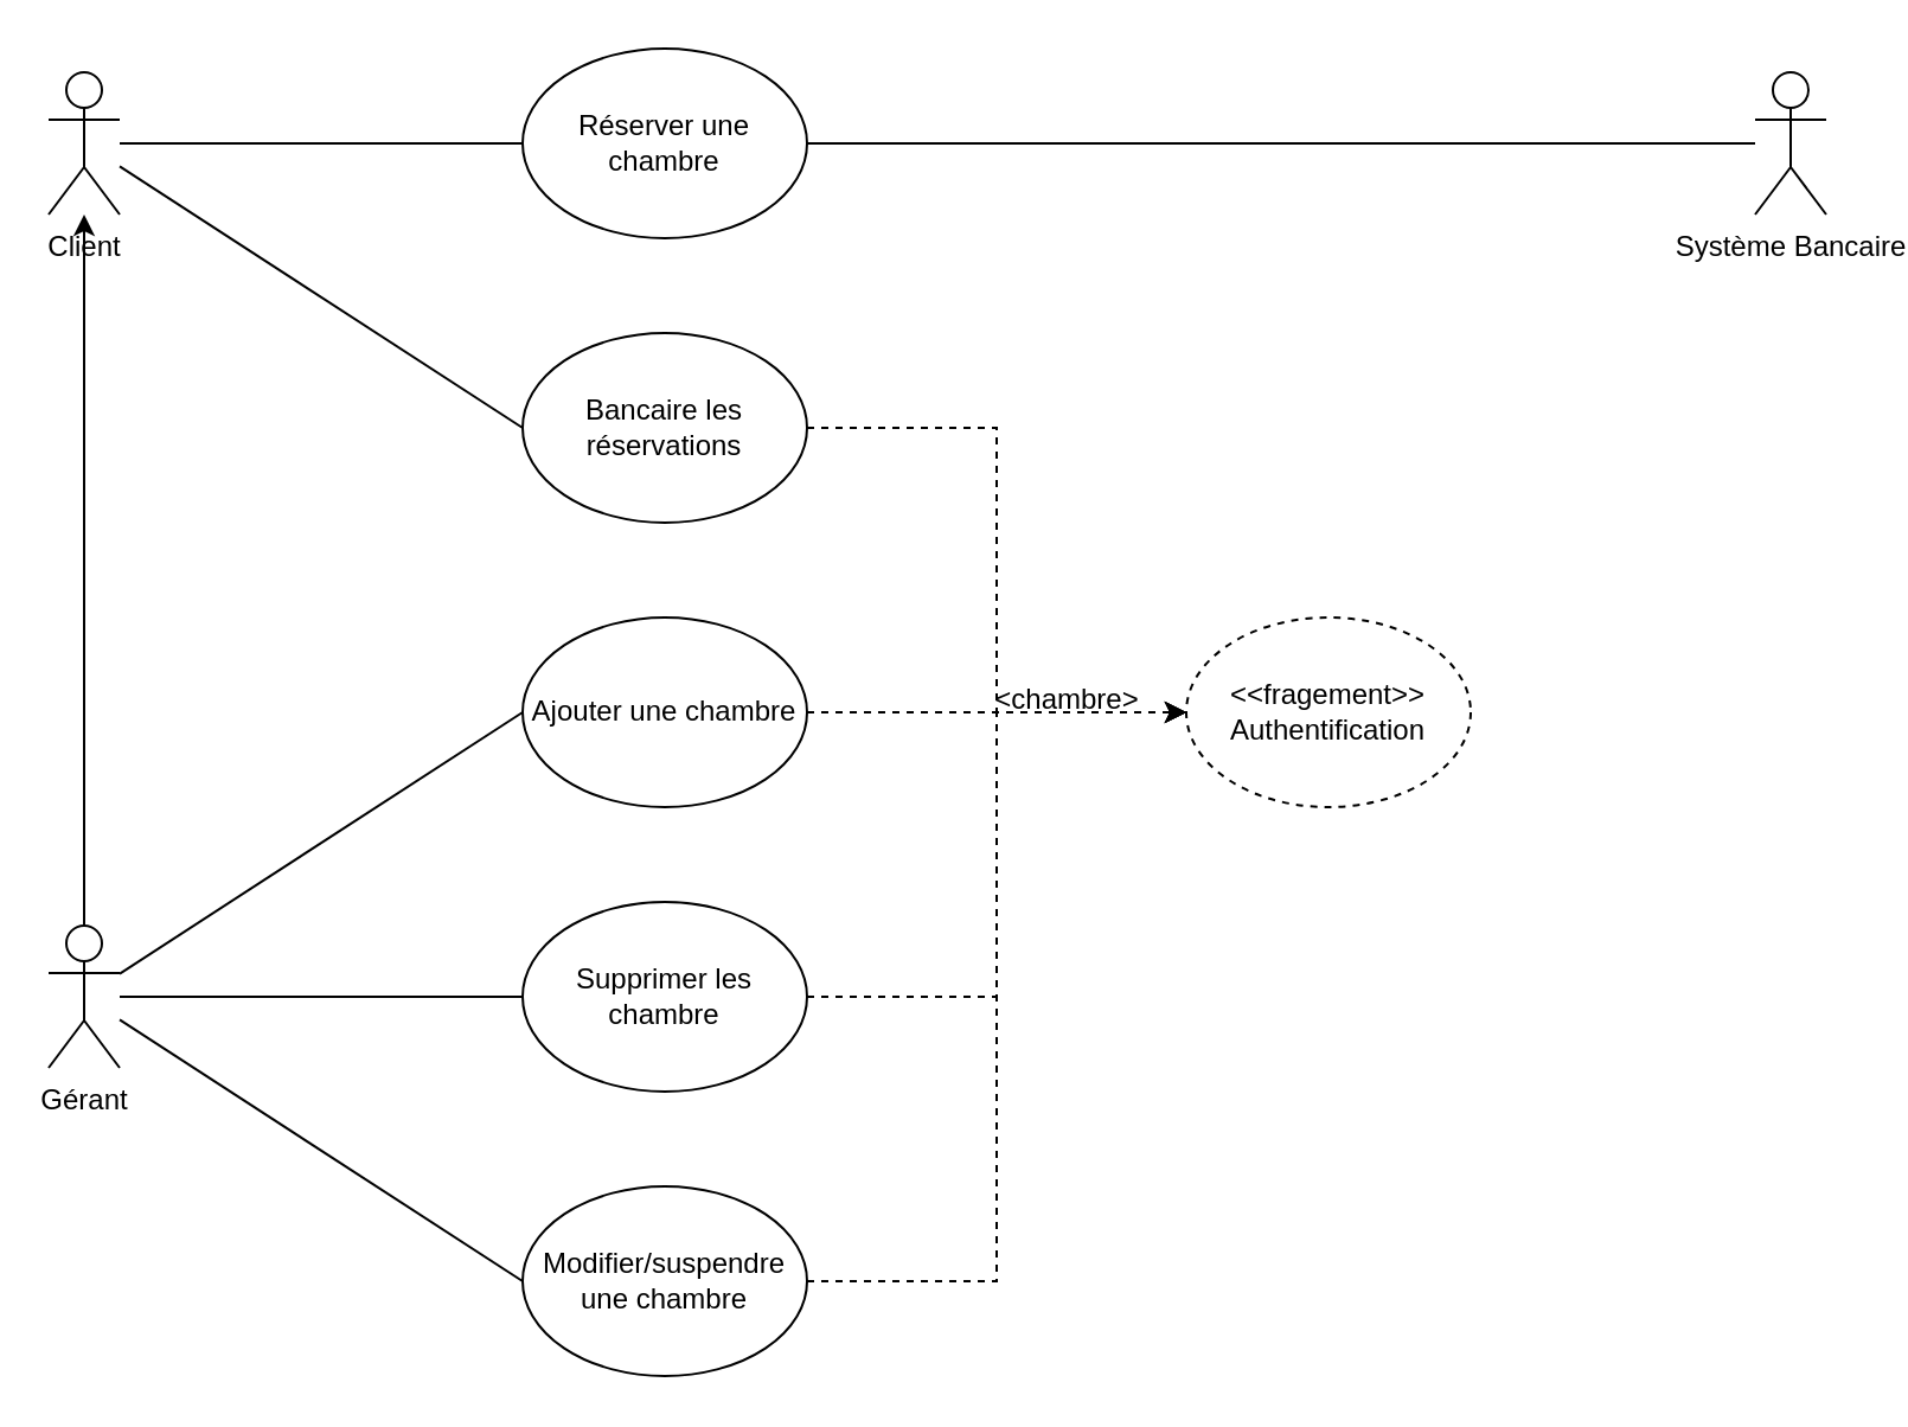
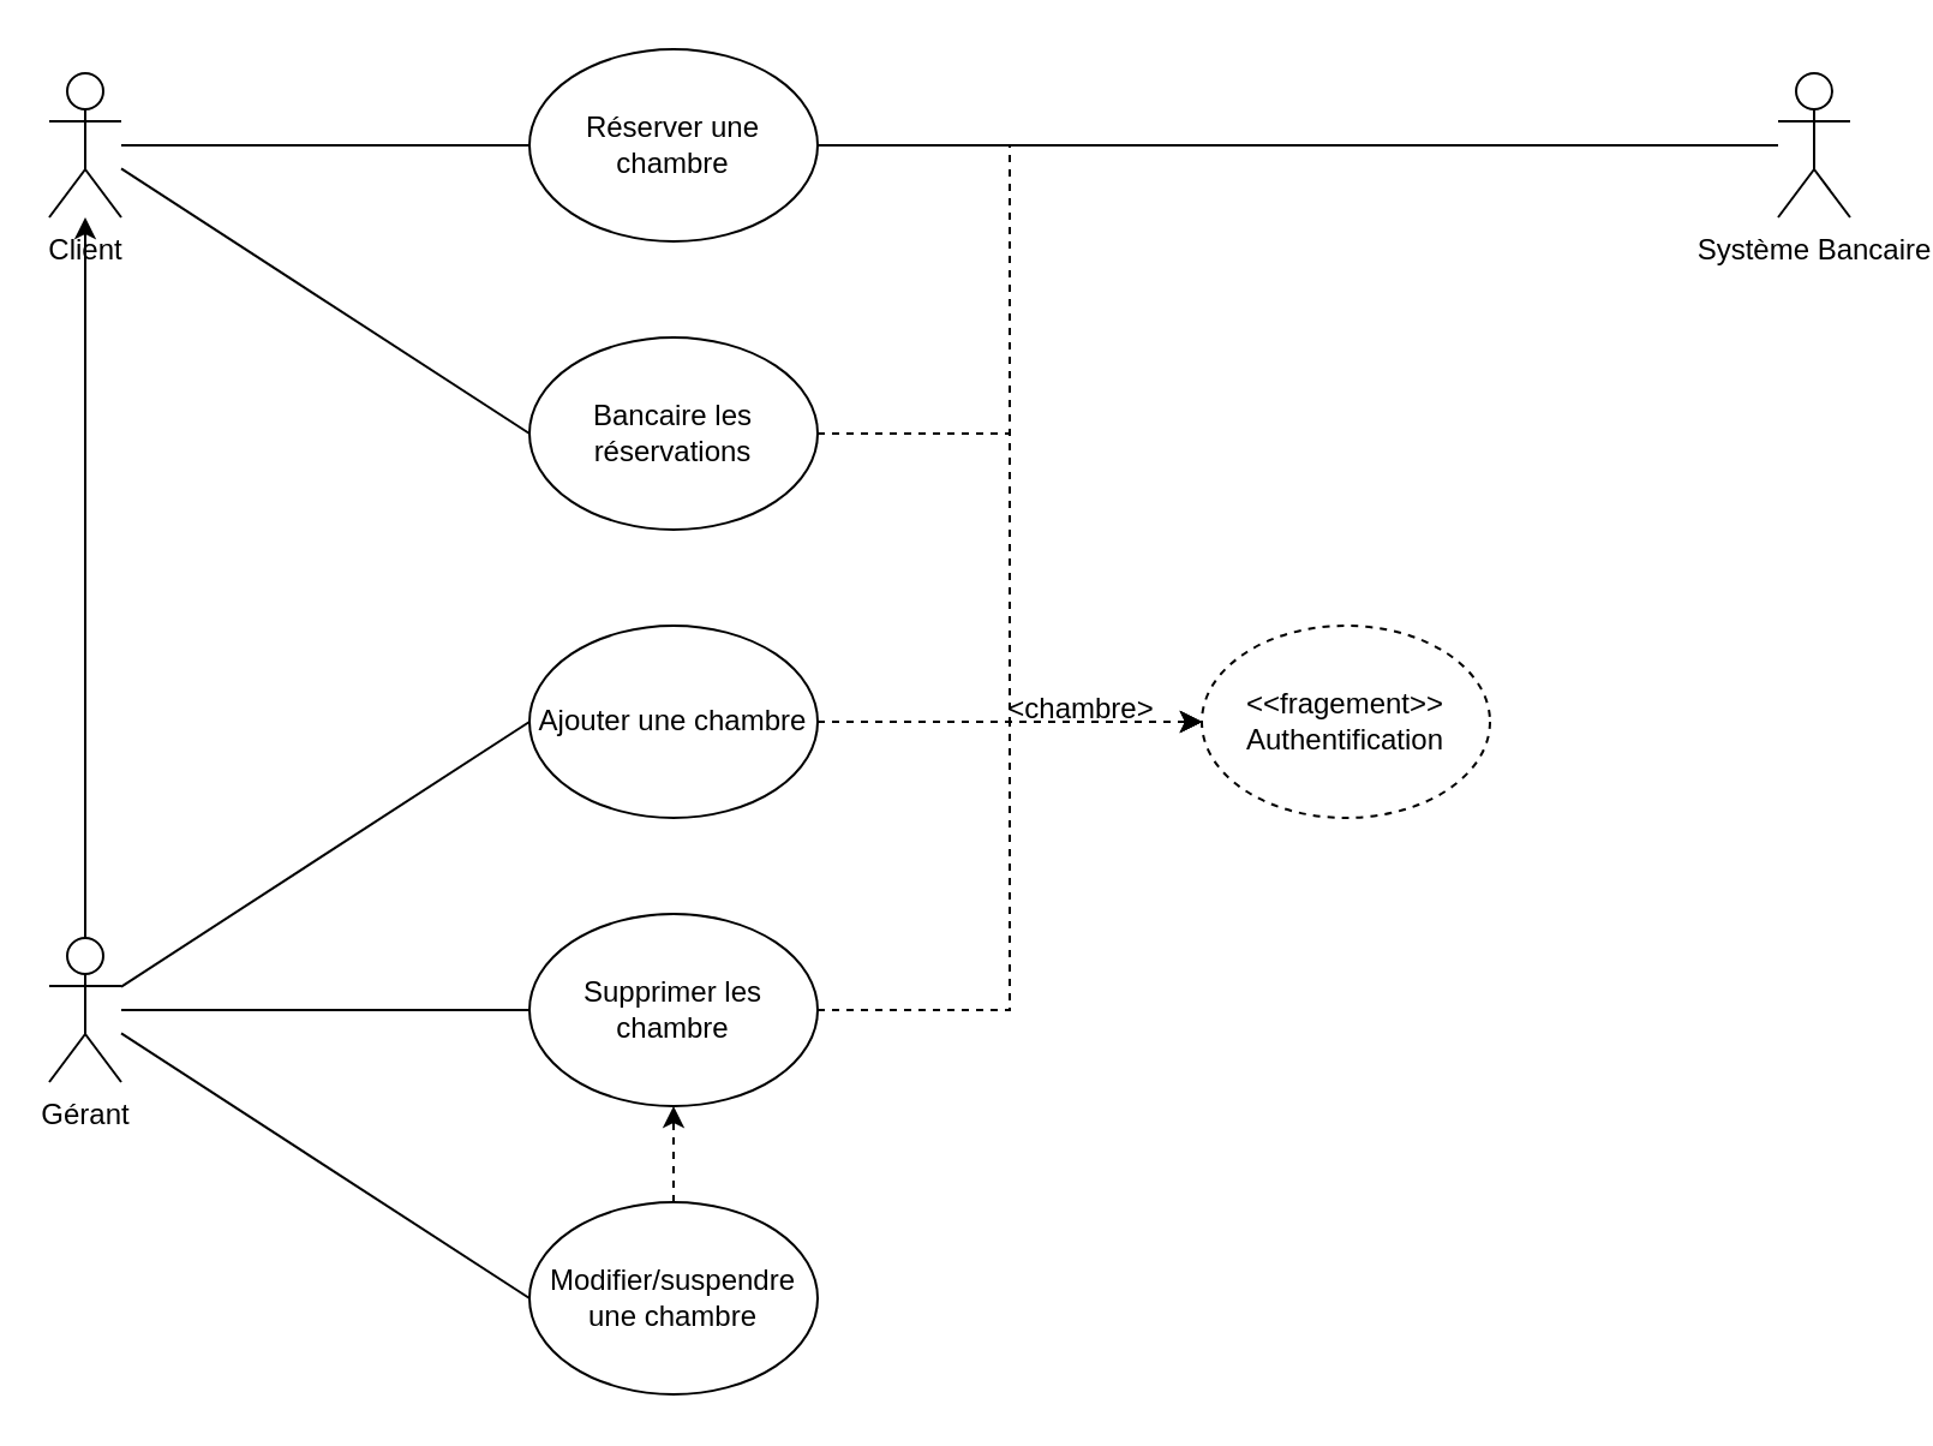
+ <mxCell id="3" style="edgeStyle=orthogonalEdgeStyle;rounded=0;orthogonalLoop=1;jettySize=auto;html=1;entryX=0;entryY=0.5;entryDx=0;entryDy=0;dashed=1;exitX=1;exitY=0.5;exitDx=0;exitDy=0;" edge="1" parent="1" source="4" target="14"><mxGeometry relative="1" as="geometry"><mxPoint x="340" y="60" as="sourcePoint" /></mxGeometry></mxCell>
- <mxCell id="10" style="edgeStyle=orthogonalEdgeStyle;rounded=0;orthogonalLoop=1;jettySize=auto;html=1;entryX=0;entryY=0.5;entryDx=0;entryDy=0;dashed=1;" edge="1" parent="1" source="11" target="14"><mxGeometry relative="1" as="geometry" /></mxCell>
+ <mxCell id="10" style="edgeStyle=orthogonalEdgeStyle;rounded=0;orthogonalLoop=1;jettySize=auto;html=1;dashed=1;" edge="1" parent="1" source="11" target="9"><mxGeometry relative="1" as="geometry" /></mxCell>
